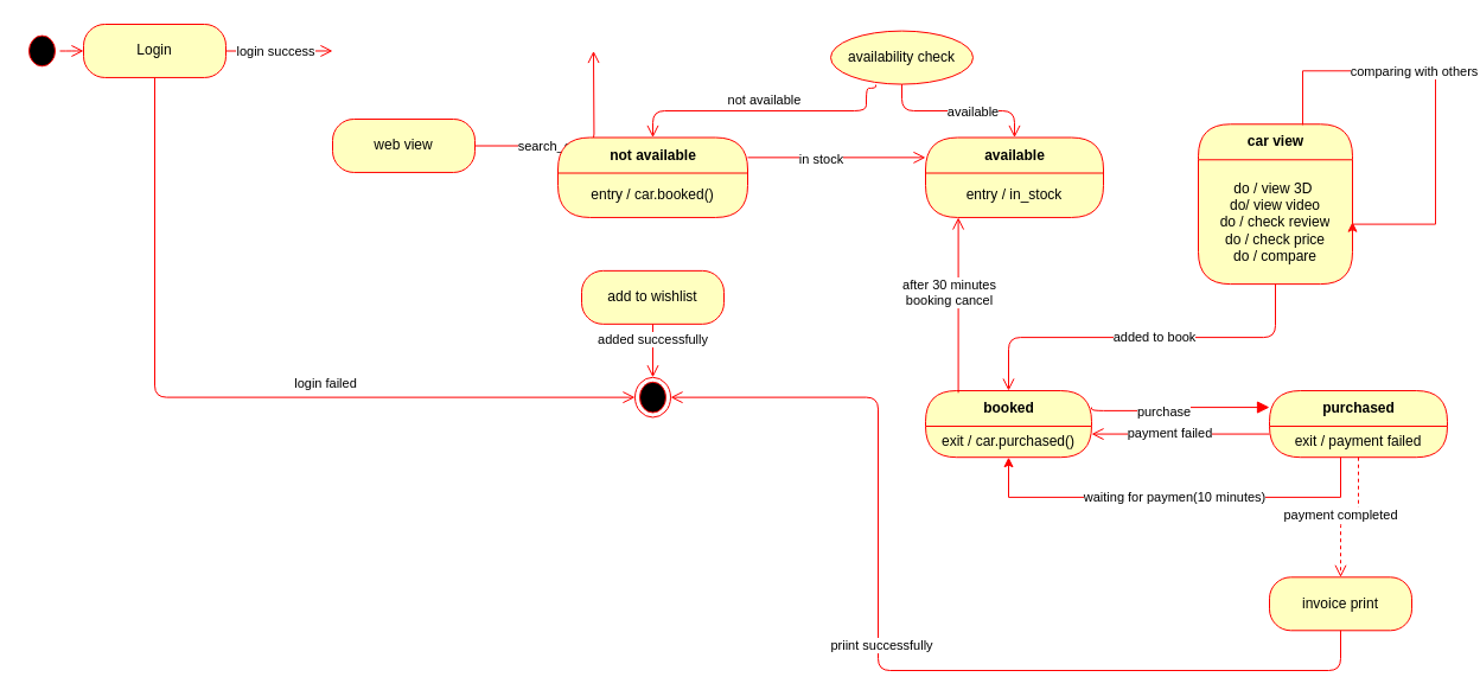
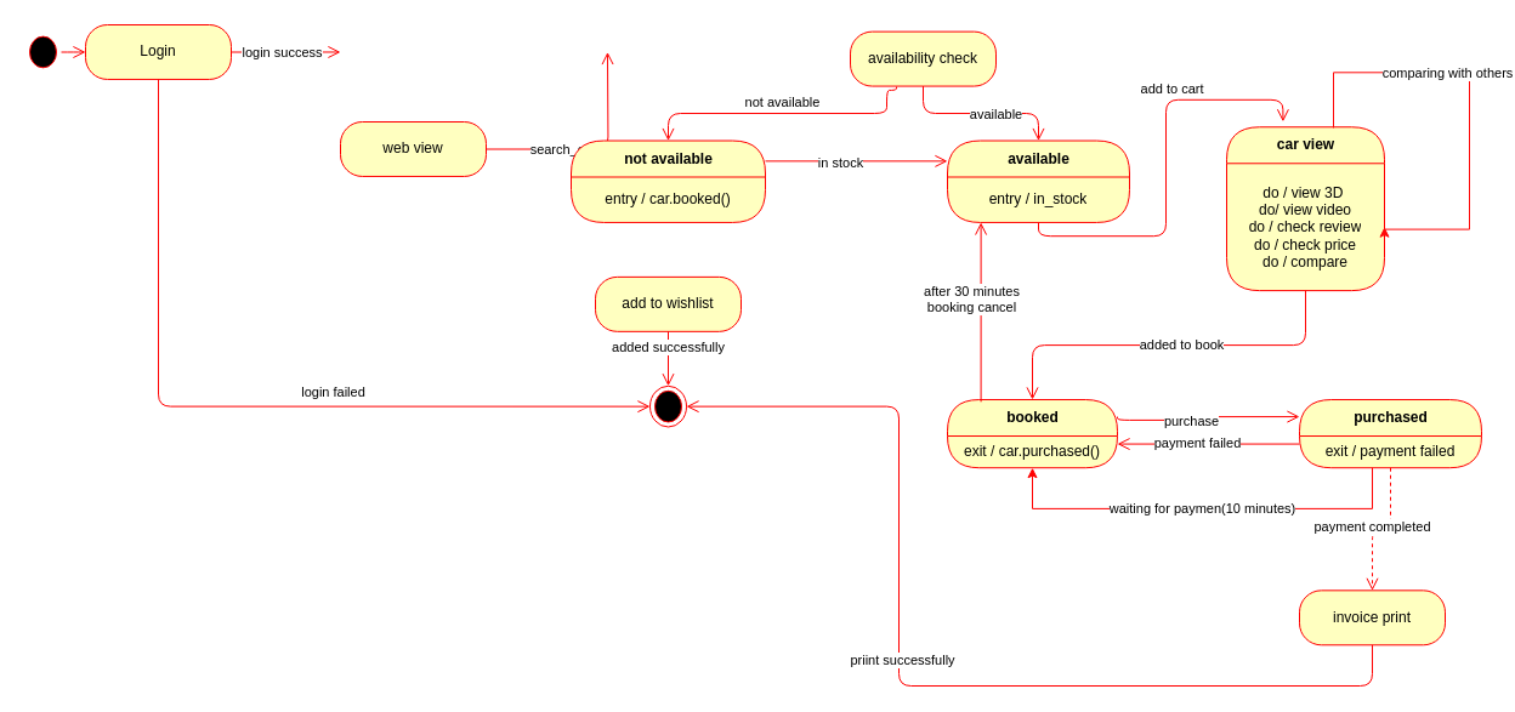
- <mxCell id="44" value="availability check" style="ellipse;whiteSpace=wrap;html=1;arcSize=40;fontColor=#000000;fillColor=#ffffc0;strokeColor=#ff0000;" vertex="1" parent="2"><mxGeometry x="680" y="5.619" width="120" height="44.948" as="geometry" /></mxCell>
+ <mxCell id="44" value="availability check" style="rounded=1;whiteSpace=wrap;html=1;arcSize=40;fontColor=#000000;fillColor=#ffffc0;strokeColor=#ff0000;" vertex="1" parent="2"><mxGeometry x="680" y="5.619" width="120" height="44.948" as="geometry" /></mxCell>
+ <mxCell id="23" value="add to cart" style="edgeStyle=orthogonalEdgeStyle;html=1;verticalAlign=bottom;endArrow=open;endSize=8;strokeColor=#ff0000;exitX=0.5;exitY=1;exitDx=0;exitDy=0;entryX=0.357;entryY=-0.033;entryDx=0;entryDy=0;entryPerimeter=0;" edge="1" parent="2" source="17" target="35"><mxGeometry x="0.364" relative="1" as="geometry"><mxPoint x="840" y="207.887" as="targetPoint" /><mxPoint x="540" y="264.072" as="sourcePoint" /><Array as="points"><mxPoint x="835" y="174.175" /><mxPoint x="940" y="174.175" /><mxPoint x="940" y="61.804" /><mxPoint x="1036" y="61.804" /></Array><mxPoint as="offset" /></mxGeometry></mxCell>
- <mxCell id="28" value="" style="edgeStyle=orthogonalEdgeStyle;html=1;verticalAlign=bottom;endArrow=block;endSize=8;strokeColor=#ff0000;entryX=0;entryY=0.25;entryDx=0;entryDy=0;exitX=1;exitY=0.25;exitDx=0;exitDy=0;" edge="1" parent="2" source="24" target="26"><mxGeometry relative="1" as="geometry"><mxPoint x="770" y="123.608" as="targetPoint" /><mxPoint x="620" y="123.608" as="sourcePoint" /><Array as="points"><mxPoint x="900" y="325.876" /><mxPoint x="970" y="325.876" /><mxPoint x="970" y="323.629" /></Array></mxGeometry></mxCell>
+ <mxCell id="28" value="" style="edgeStyle=orthogonalEdgeStyle;html=1;verticalAlign=bottom;endArrow=open;endSize=8;strokeColor=#ff0000;entryX=0;entryY=0.25;entryDx=0;entryDy=0;exitX=1;exitY=0.25;exitDx=0;exitDy=0;" edge="1" parent="2" source="24" target="26"><mxGeometry relative="1" as="geometry"><mxPoint x="770" y="123.608" as="targetPoint" /><mxPoint x="620" y="123.608" as="sourcePoint" /><Array as="points"><mxPoint x="900" y="325.876" /><mxPoint x="970" y="325.876" /><mxPoint x="970" y="323.629" /></Array></mxGeometry></mxCell>
